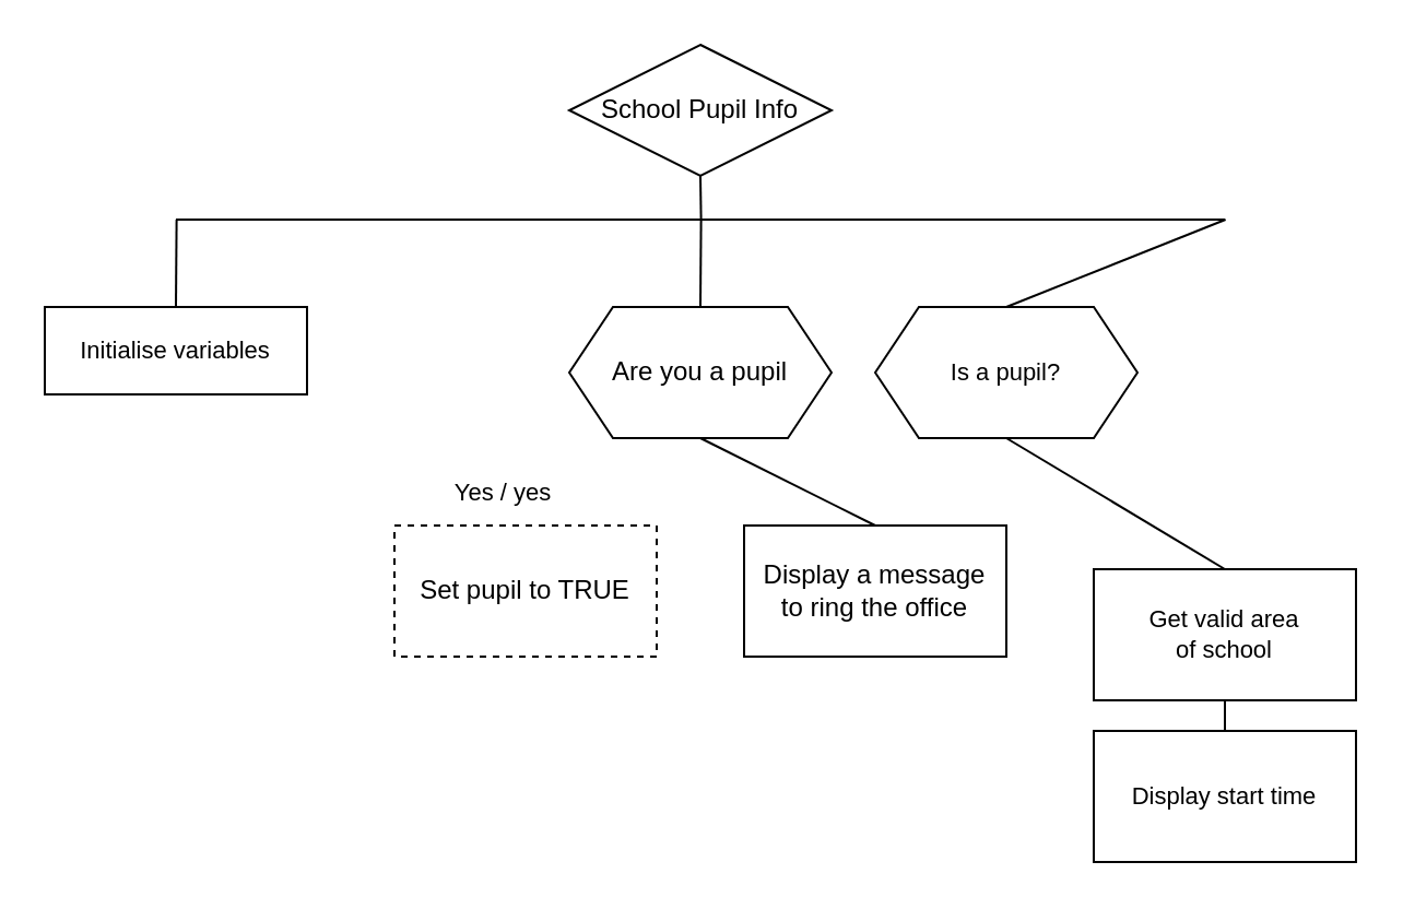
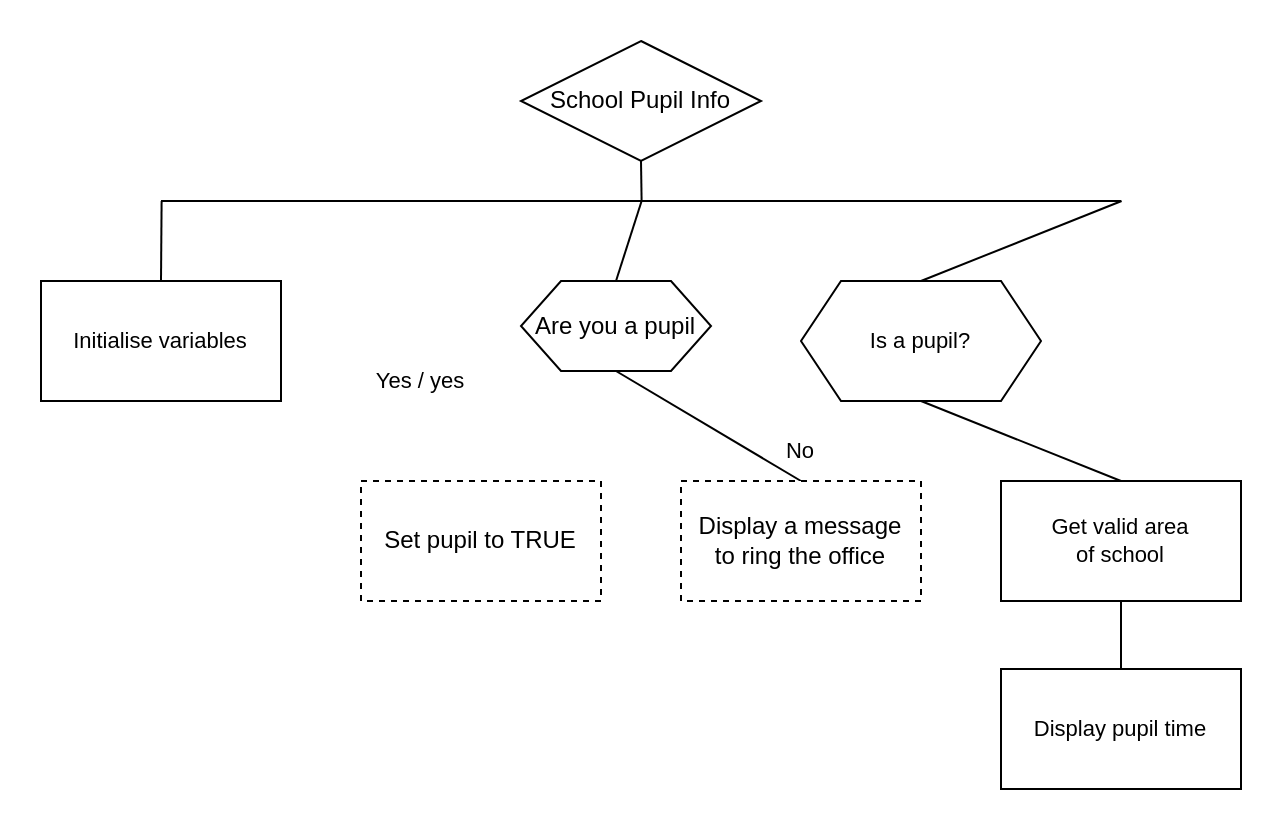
- <mxCell id="19" value="Initialise variables" style="rounded=0;whiteSpace=wrap;html=1;fontFamily=Helvetica;fontSize=11;fontColor=default;" vertex="1" parent="1"><mxGeometry x="20" y="140" width="120" height="40" as="geometry" /></mxCell>
+ <mxCell id="19" value="Initialise variables" style="rounded=0;whiteSpace=wrap;html=1;fontFamily=Helvetica;fontSize=11;fontColor=default;" vertex="1" parent="1"><mxGeometry x="20" y="140" width="120" height="60" as="geometry" /></mxCell>
- <mxCell id="6" value="Are you a pupil" style="shape=hexagon;perimeter=hexagonPerimeter2;whiteSpace=wrap;html=1;fixedSize=1;" vertex="1" parent="1"><mxGeometry x="260" y="140" width="120" height="60" as="geometry" /></mxCell>
+ <mxCell id="6" value="Are you a pupil" style="shape=hexagon;perimeter=hexagonPerimeter2;whiteSpace=wrap;html=1;fixedSize=1;" vertex="1" parent="1"><mxGeometry x="260" y="140" width="95" height="45" as="geometry" /></mxCell>
- <mxCell id="16" value="Yes / yes" style="text;html=1;strokeColor=none;fillColor=none;align=center;verticalAlign=middle;whiteSpace=wrap;rounded=0;fontFamily=Helvetica;fontSize=11;fontColor=default;" vertex="1" parent="1"><mxGeometry x="200" y="210" width="60" height="30" as="geometry" /></mxCell>
+ <mxCell id="16" value="Yes / yes" style="text;html=1;strokeColor=none;fillColor=none;align=center;verticalAlign=middle;whiteSpace=wrap;rounded=0;fontFamily=Helvetica;fontSize=11;fontColor=default;" vertex="1" parent="1"><mxGeometry x="180" y="175" width="60" height="30" as="geometry" /></mxCell>
+ <mxCell id="17" value="No" style="text;html=1;strokeColor=none;fillColor=none;align=center;verticalAlign=middle;whiteSpace=wrap;rounded=0;fontFamily=Helvetica;fontSize=11;fontColor=default;" vertex="1" parent="1"><mxGeometry x="370" y="210" width="60" height="30" as="geometry" /></mxCell>
- <mxCell id="8" value="Display a message&lt;br&gt;to ring the office" style="rounded=0;whiteSpace=wrap;html=1;" vertex="1" parent="1"><mxGeometry x="340" y="240" width="120" height="60" as="geometry" /></mxCell>
+ <mxCell id="8" value="Display a message&lt;br&gt;to ring the office" style="rounded=0;whiteSpace=wrap;html=1;dashed=1;" vertex="1" parent="1"><mxGeometry x="340" y="240" width="120" height="60" as="geometry" /></mxCell>
- <mxCell id="13" value="Get valid area&lt;br&gt;of school" style="rounded=0;whiteSpace=wrap;html=1;fontFamily=Helvetica;fontSize=11;fontColor=default;" vertex="1" parent="1"><mxGeometry x="500" y="260" width="120" height="60" as="geometry" /></mxCell>
+ <mxCell id="13" value="Get valid area&lt;br&gt;of school" style="rounded=0;whiteSpace=wrap;html=1;fontFamily=Helvetica;fontSize=11;fontColor=default;" vertex="1" parent="1"><mxGeometry x="500" y="240" width="120" height="60" as="geometry" /></mxCell>
- <mxCell id="14" value="Display start time" style="rounded=0;whiteSpace=wrap;html=1;fontFamily=Helvetica;fontSize=11;fontColor=default;" vertex="1" parent="1"><mxGeometry x="500" y="334" width="120" height="60" as="geometry" /></mxCell>
+ <mxCell id="14" value="Display pupil time" style="rounded=0;whiteSpace=wrap;html=1;fontFamily=Helvetica;fontSize=11;fontColor=default;" vertex="1" parent="1"><mxGeometry x="500" y="334" width="120" height="60" as="geometry" /></mxCell>
